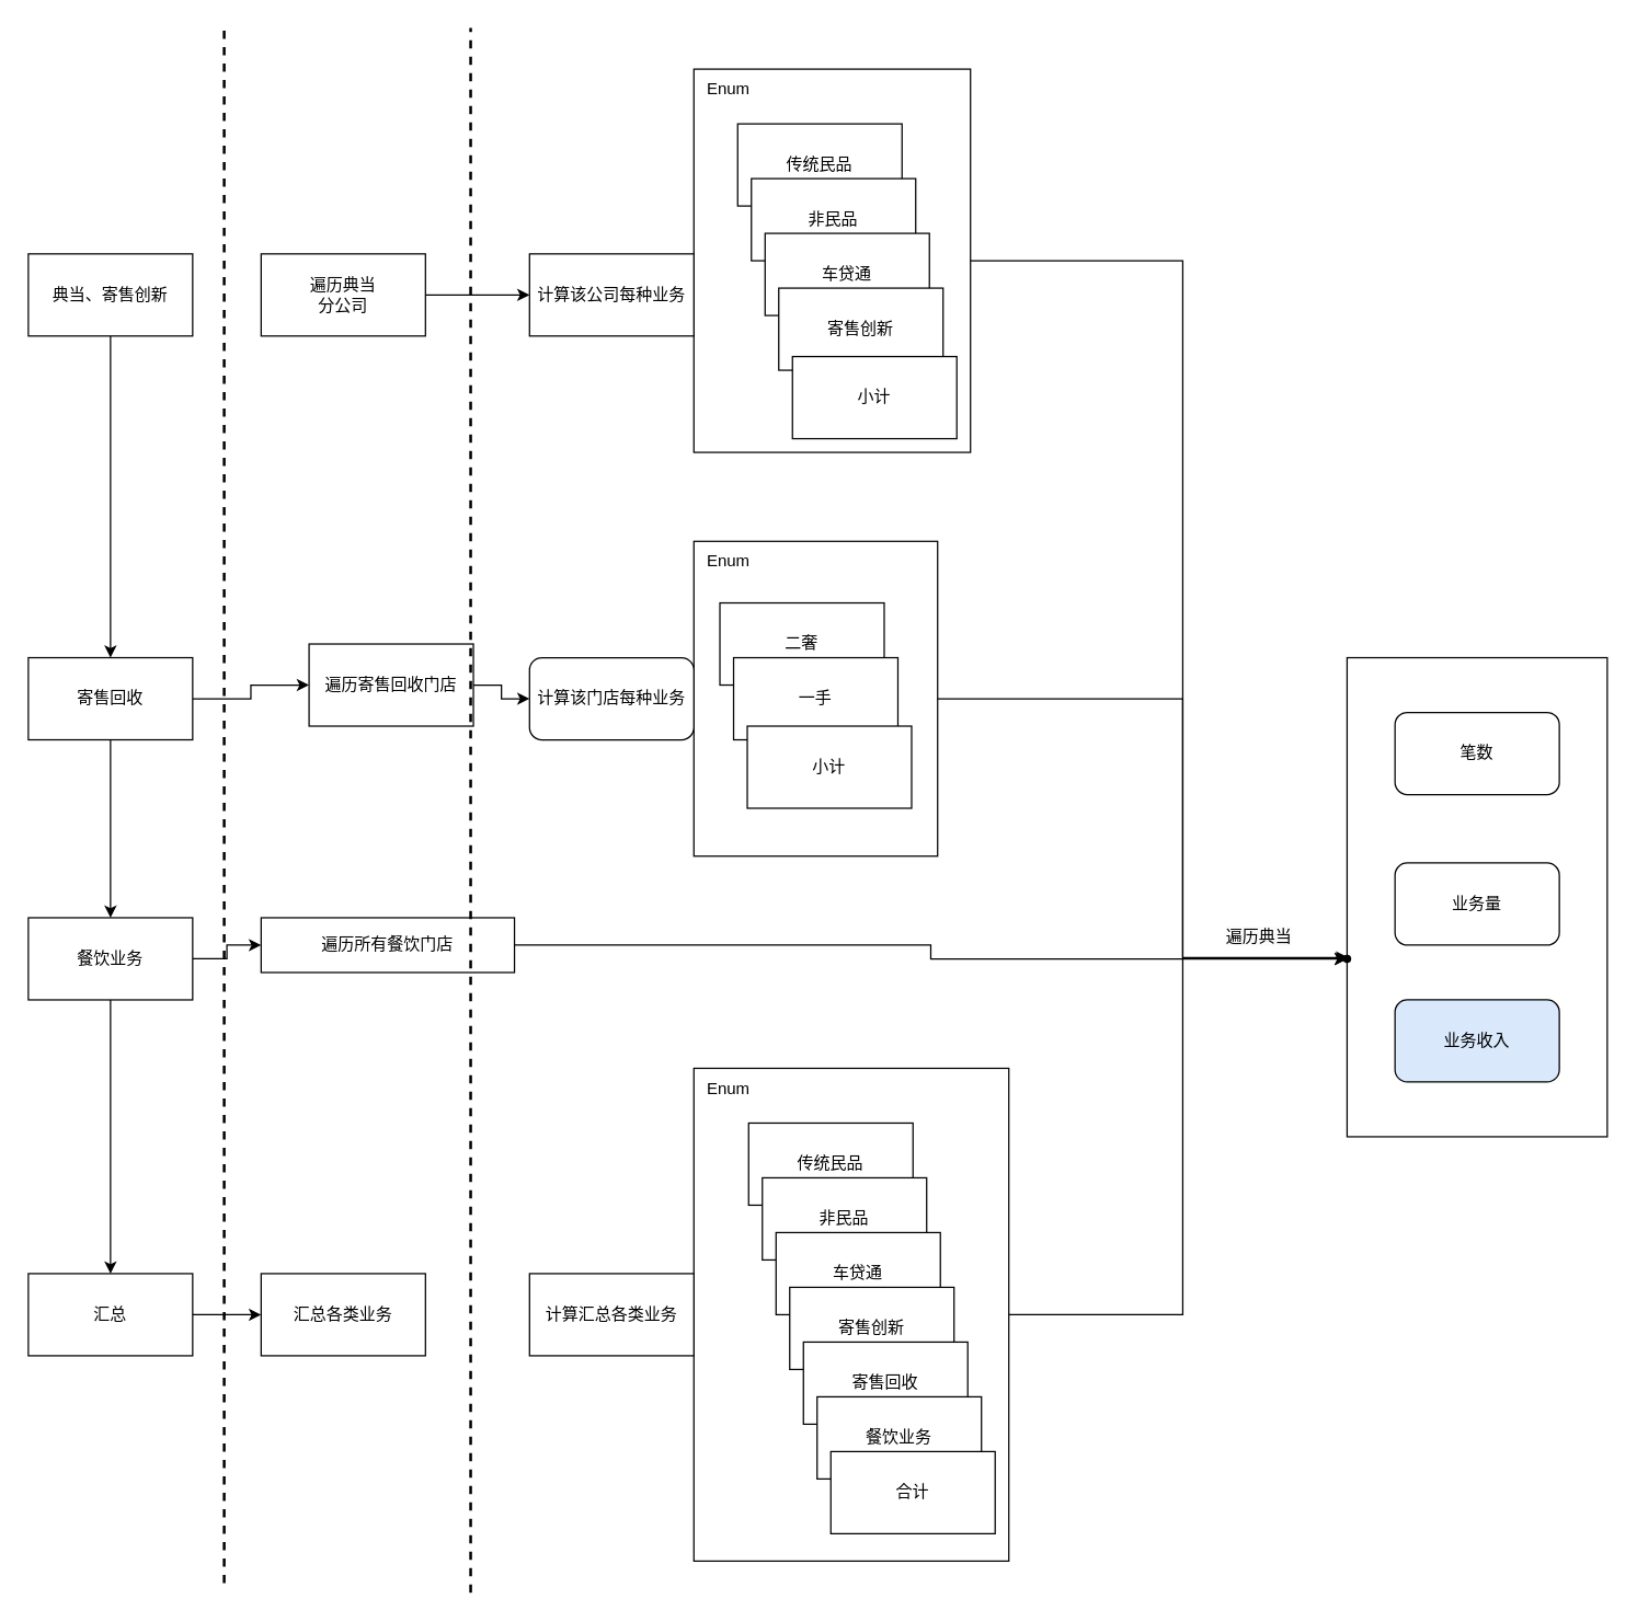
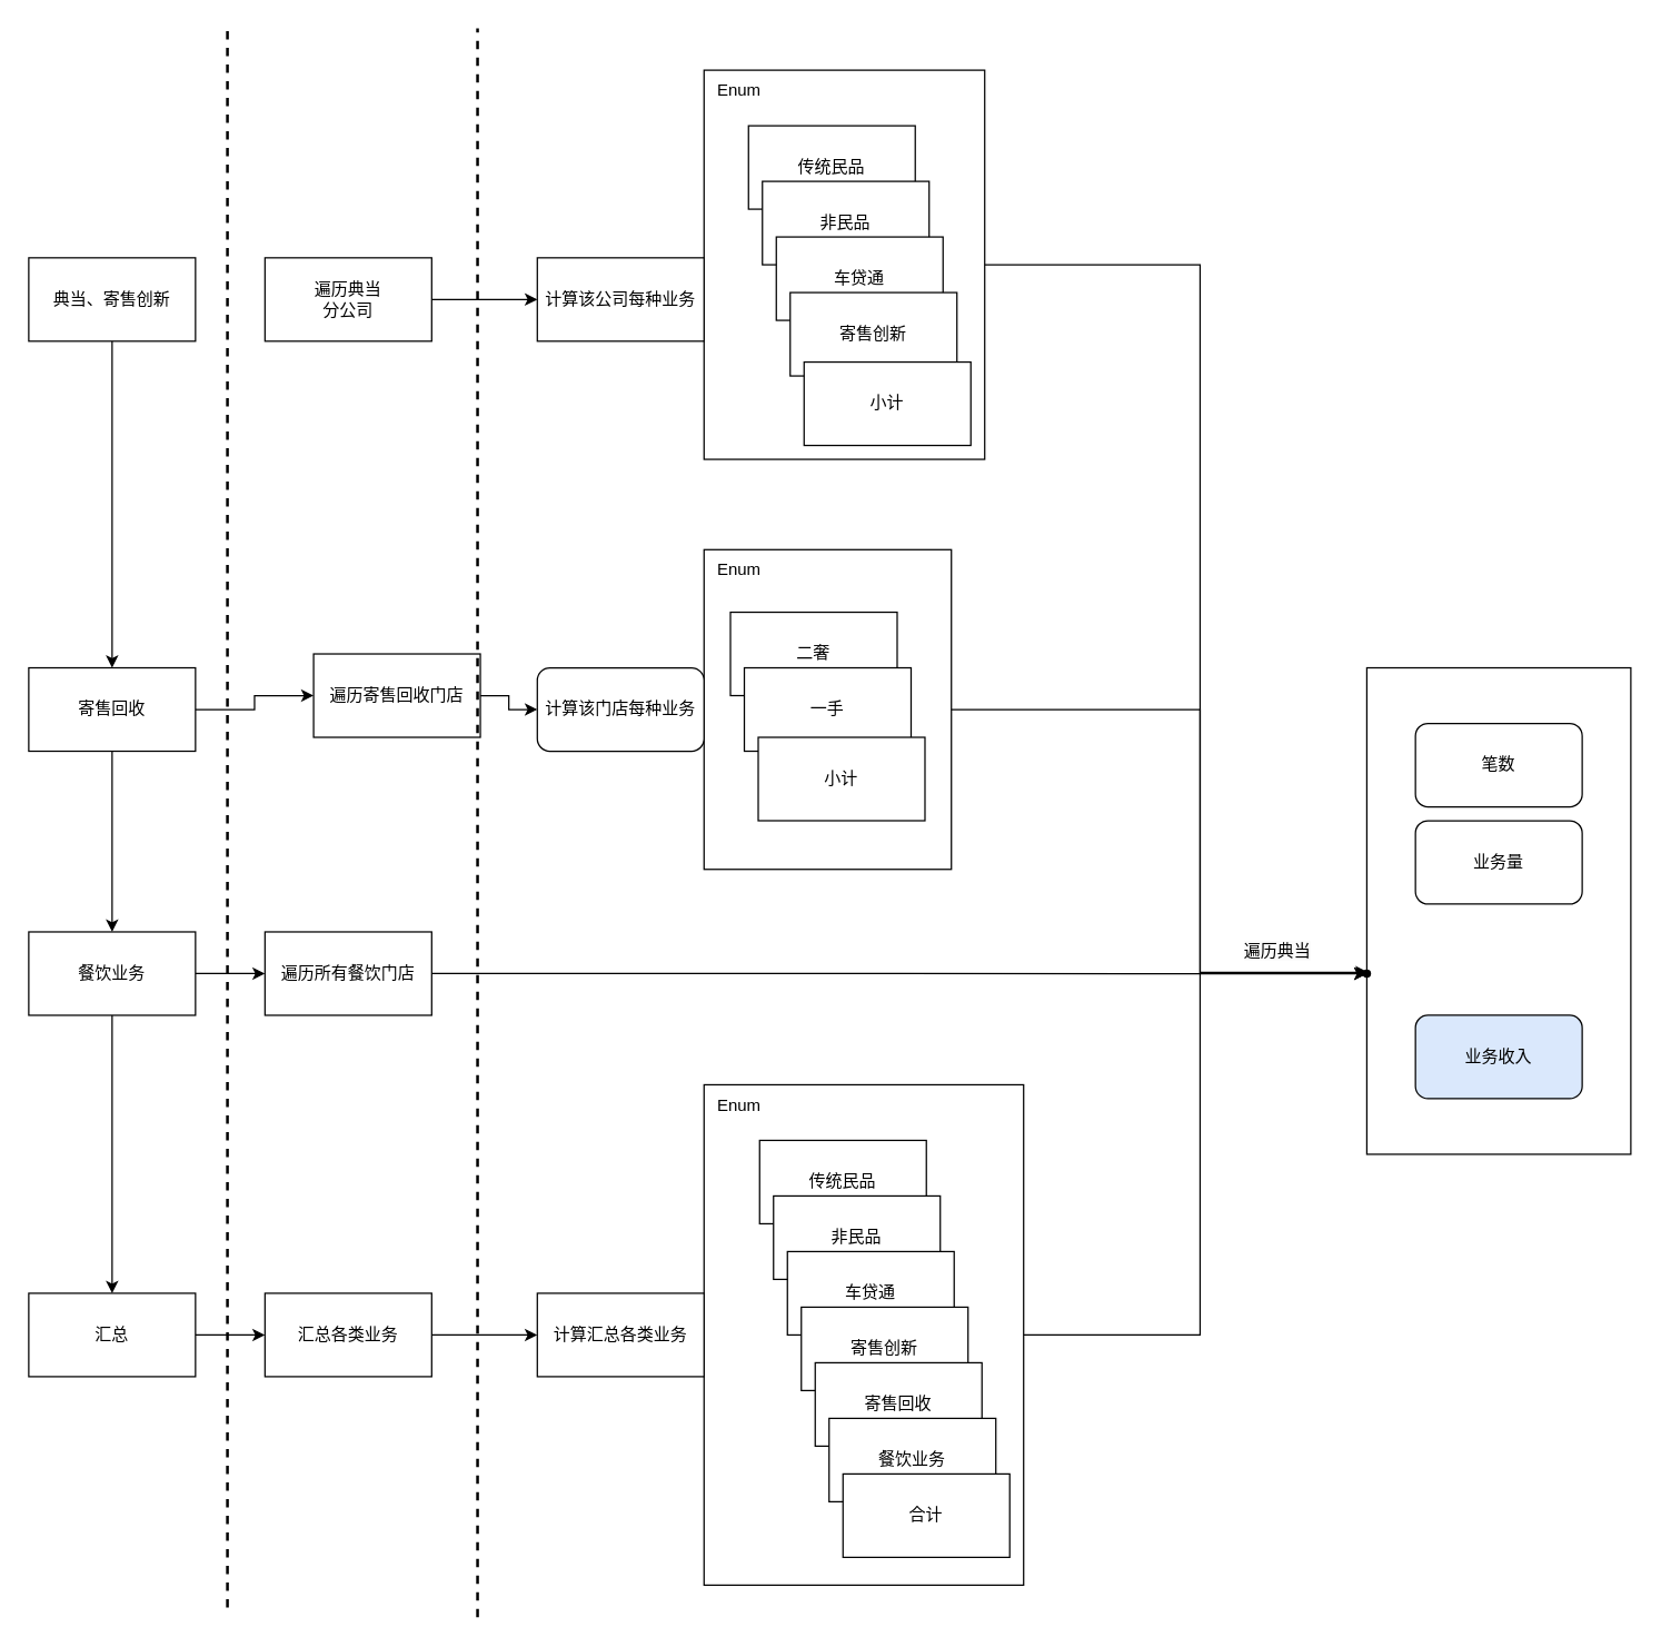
- <mxCell id="19" value="业务量" style="rounded=1;whiteSpace=wrap;html=1;" vertex="1" parent="1"><mxGeometry x="1018" y="630" width="120" height="60" as="geometry" /></mxCell>
+ <mxCell id="19" value="业务量" style="rounded=1;whiteSpace=wrap;html=1;" vertex="1" parent="1"><mxGeometry x="1018" y="590" width="120" height="60" as="geometry" /></mxCell>
- <mxCell id="34" value="遍历所有餐饮门店" style="rounded=0;whiteSpace=wrap;html=1;" vertex="1" parent="1"><mxGeometry x="190" y="670" width="185" height="40" as="geometry" /></mxCell>
+ <mxCell id="34" value="遍历所有餐饮门店" style="rounded=0;whiteSpace=wrap;html=1;" vertex="1" parent="1"><mxGeometry x="190" y="670" width="120" height="60" as="geometry" /></mxCell>
+ <mxCell id="43" value="" style="edgeStyle=orthogonalEdgeStyle;rounded=0;orthogonalLoop=1;jettySize=auto;html=1;entryX=0;entryY=0.5;entryDx=0;entryDy=0;" edge="1" parent="1" source="44" target="51"><mxGeometry relative="1" as="geometry"><mxPoint x="450" y="960" as="targetPoint" /></mxGeometry></mxCell>
